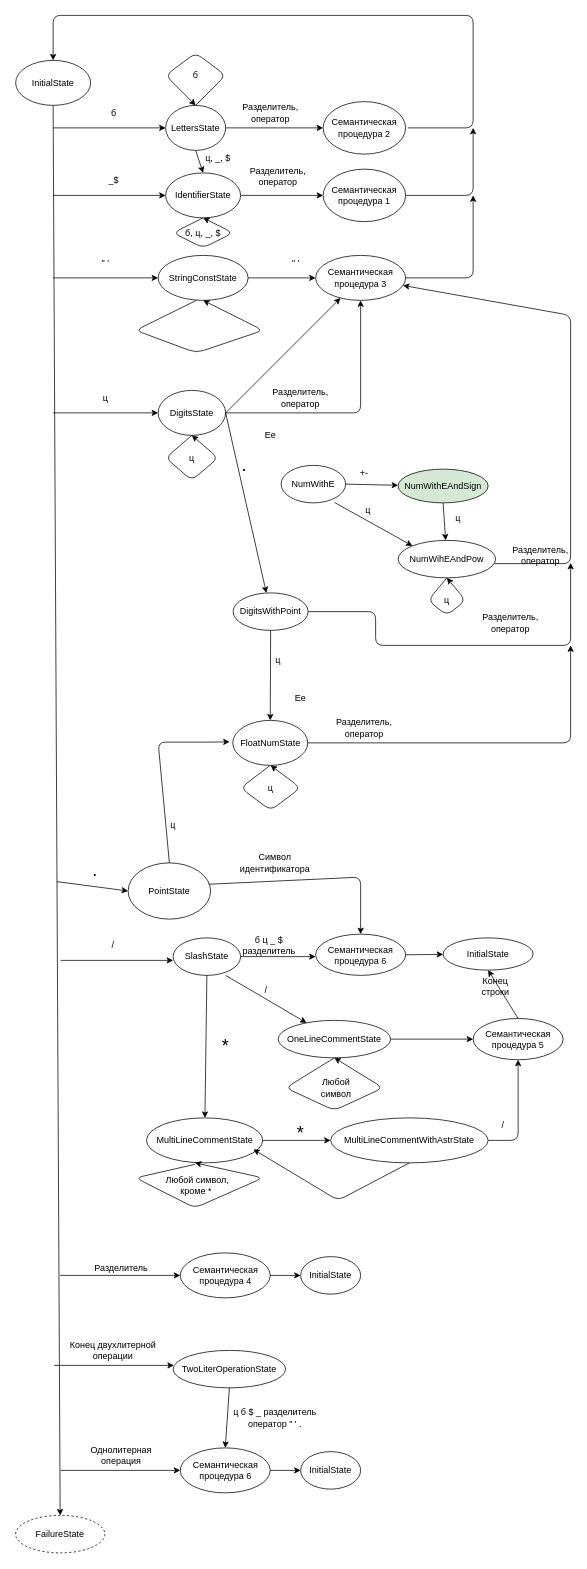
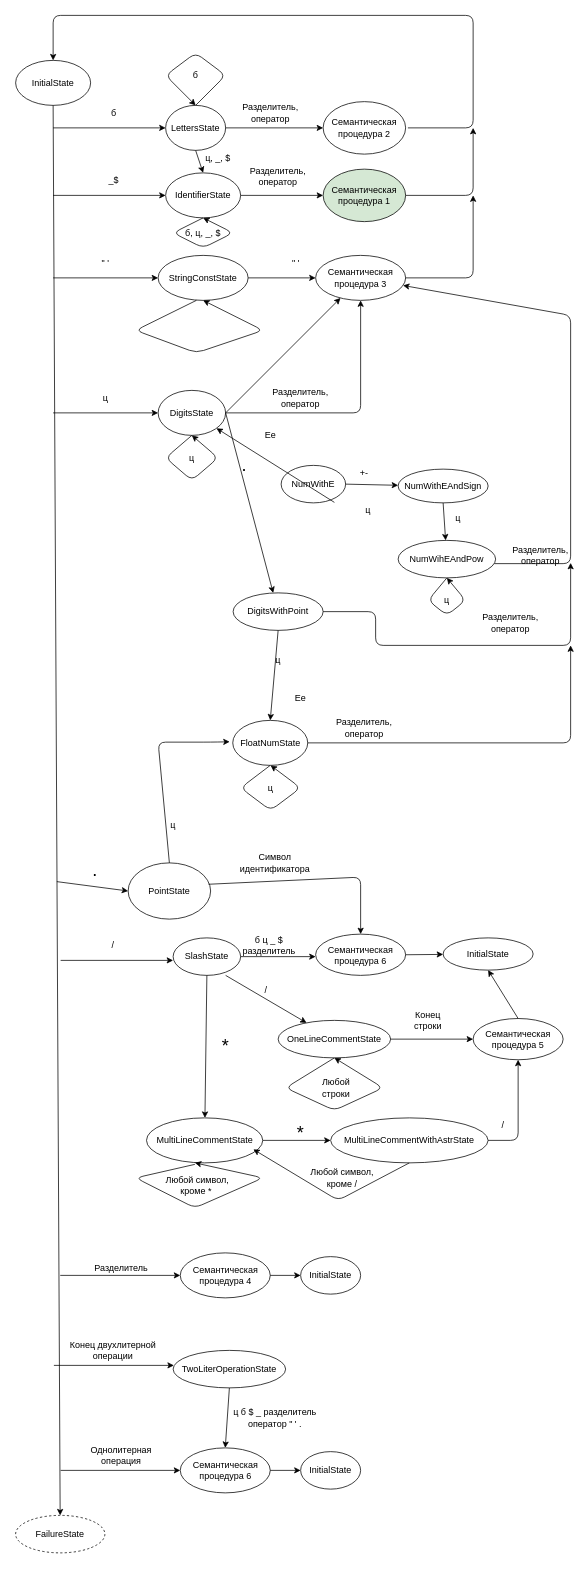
- <mxCell id="39" value="Семантическая процедура 1" style="ellipse;whiteSpace=wrap;html=1;" parent="1" vertex="1"><mxGeometry x="430" y="225" width="110" height="70" as="geometry" /></mxCell>
+ <mxCell id="39" value="Семантическая процедура 1" style="ellipse;whiteSpace=wrap;html=1;fillColor=#d5e8d4;" parent="1" vertex="1"><mxGeometry x="430" y="225" width="110" height="70" as="geometry" /></mxCell>
- <mxCell id="63" value="NumWithEAndSign" style="ellipse;whiteSpace=wrap;html=1;fillColor=#d5e8d4;" parent="1" vertex="1"><mxGeometry x="530" y="625" width="120" height="45" as="geometry" /></mxCell>
+ <mxCell id="63" value="NumWithEAndSign" style="ellipse;whiteSpace=wrap;html=1;" parent="1" vertex="1"><mxGeometry x="530" y="625" width="120" height="45" as="geometry" /></mxCell>
- <mxCell id="64" value="" style="endArrow=classic;html=1;exitX=0.826;exitY=0.987;exitDx=0;exitDy=0;exitPerimeter=0;entryX=0;entryY=0;entryDx=0;entryDy=0;" parent="1" source="56" target="66" edge="1"><mxGeometry width="50" height="50" relative="1" as="geometry"><mxPoint x="390" y="700" as="sourcePoint" /><mxPoint x="510" y="710" as="targetPoint" /></mxGeometry></mxCell>
+ <mxCell id="64" value="" style="endArrow=classic;html=1;exitX=0.826;exitY=0.987;exitDx=0;exitDy=0;exitPerimeter=0;" parent="1" source="56" target="29" edge="1"><mxGeometry width="50" height="50" relative="1" as="geometry"><mxPoint x="390" y="700" as="sourcePoint" /><mxPoint x="510" y="710" as="targetPoint" /></mxGeometry></mxCell>
- <mxCell id="54" value="DigitsWithPoint" style="ellipse;whiteSpace=wrap;html=1;" parent="1" vertex="1"><mxGeometry x="310" y="790" width="100" height="50" as="geometry" /></mxCell>
+ <mxCell id="54" value="DigitsWithPoint" style="ellipse;whiteSpace=wrap;html=1;" parent="1" vertex="1"><mxGeometry x="310" y="790" width="120" height="50" as="geometry" /></mxCell>
- <mxCell id="99" value="Конец строки" style="text;html=1;strokeColor=none;fillColor=none;align=center;verticalAlign=middle;whiteSpace=wrap;rounded=0;" parent="1" vertex="1"><mxGeometry x="640" y="1305" width="40" height="20" as="geometry" /></mxCell>
+ <mxCell id="99" value="Конец строки" style="text;html=1;strokeColor=none;fillColor=none;align=center;verticalAlign=middle;whiteSpace=wrap;rounded=0;" parent="1" vertex="1"><mxGeometry x="550" y="1350" width="40" height="20" as="geometry" /></mxCell>
- <mxCell id="97" value="Любой символ" style="text;html=1;strokeColor=none;fillColor=none;align=center;verticalAlign=middle;whiteSpace=wrap;rounded=0;" parent="1" vertex="1"><mxGeometry x="425" y="1440" width="45" height="20" as="geometry" /></mxCell>
+ <mxCell id="97" value="Любой строки" style="text;html=1;strokeColor=none;fillColor=none;align=center;verticalAlign=middle;whiteSpace=wrap;rounded=0;" parent="1" vertex="1"><mxGeometry x="425" y="1440" width="45" height="20" as="geometry" /></mxCell>
+ <mxCell id="110" value="Любой символ, кроме /" style="text;html=1;strokeColor=none;fillColor=none;align=center;verticalAlign=middle;whiteSpace=wrap;rounded=0;" parent="1" vertex="1"><mxGeometry x="404.5" y="1560" width="100.5" height="20" as="geometry" /></mxCell>
